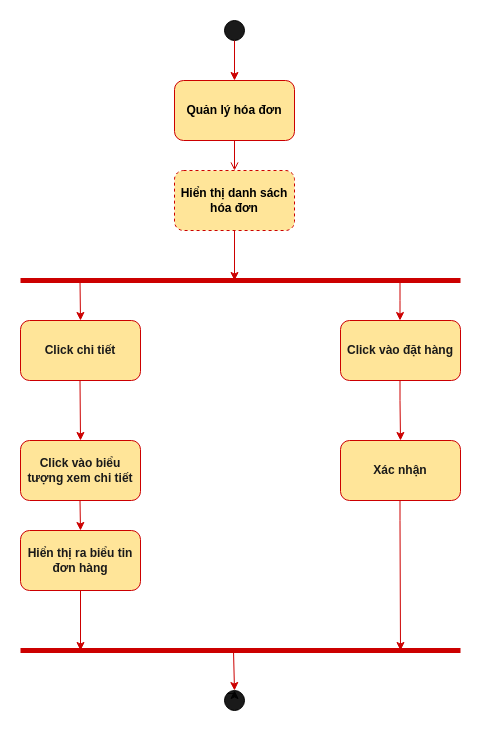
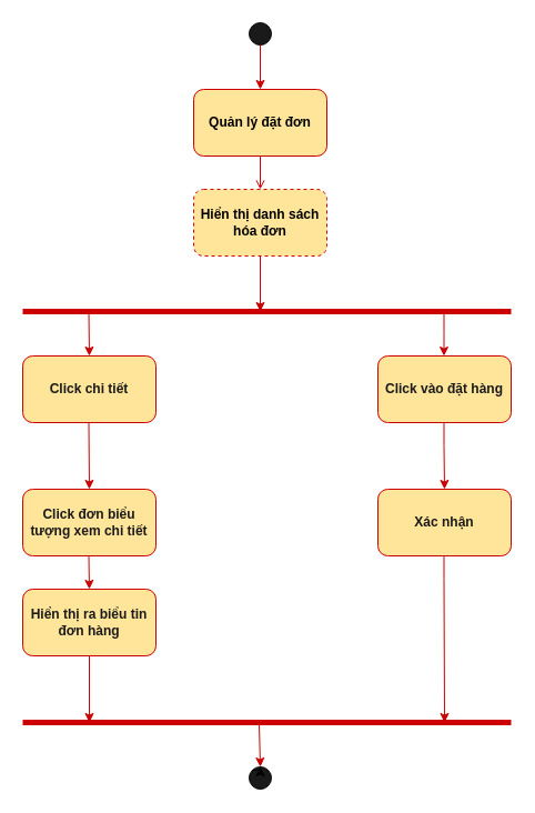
- <mxCell id="4" value="Quản lý hóa đơn" style="rounded=1;whiteSpace=wrap;html=1;fillColor=#FFE599;strokeColor=#CC0000;fontStyle=1" parent="1" vertex="1"><mxGeometry x="174" y="80" width="120" height="60" as="geometry" /></mxCell>
+ <mxCell id="4" value="Quản lý đặt đơn" style="rounded=1;whiteSpace=wrap;html=1;fillColor=#FFE599;strokeColor=#CC0000;fontStyle=1" parent="1" vertex="1"><mxGeometry x="174" y="80" width="120" height="60" as="geometry" /></mxCell>
- <mxCell id="11" value="&lt;font color=&quot;#1a1a1a&quot;&gt;Click vào biểu tượng xem chi tiết&lt;/font&gt;" style="rounded=1;whiteSpace=wrap;html=1;strokeColor=#CC0000;fontColor=#FF3333;fillColor=#FFE599;fontStyle=1" parent="1" vertex="1"><mxGeometry x="20" y="440" width="120" height="60" as="geometry" /></mxCell>
+ <mxCell id="11" value="&lt;font color=&quot;#1a1a1a&quot;&gt;Click đơn biểu tượng xem chi tiết&lt;/font&gt;" style="rounded=1;whiteSpace=wrap;html=1;strokeColor=#CC0000;fontColor=#FF3333;fillColor=#FFE599;fontStyle=1" parent="1" vertex="1"><mxGeometry x="20" y="440" width="120" height="60" as="geometry" /></mxCell>
